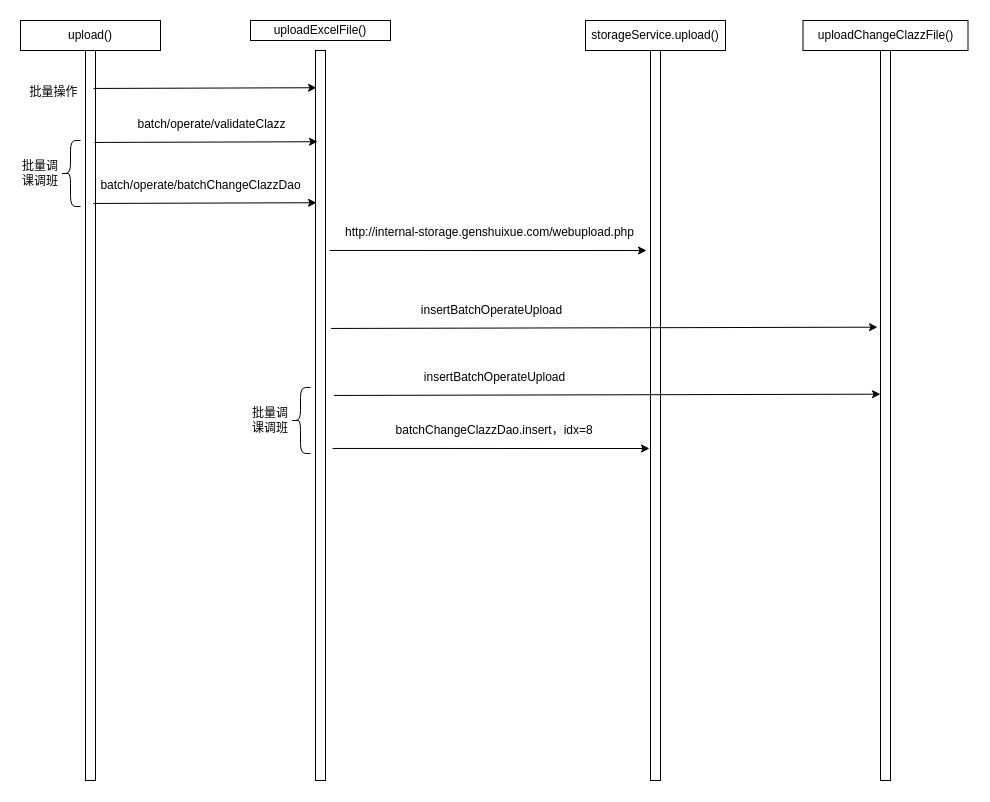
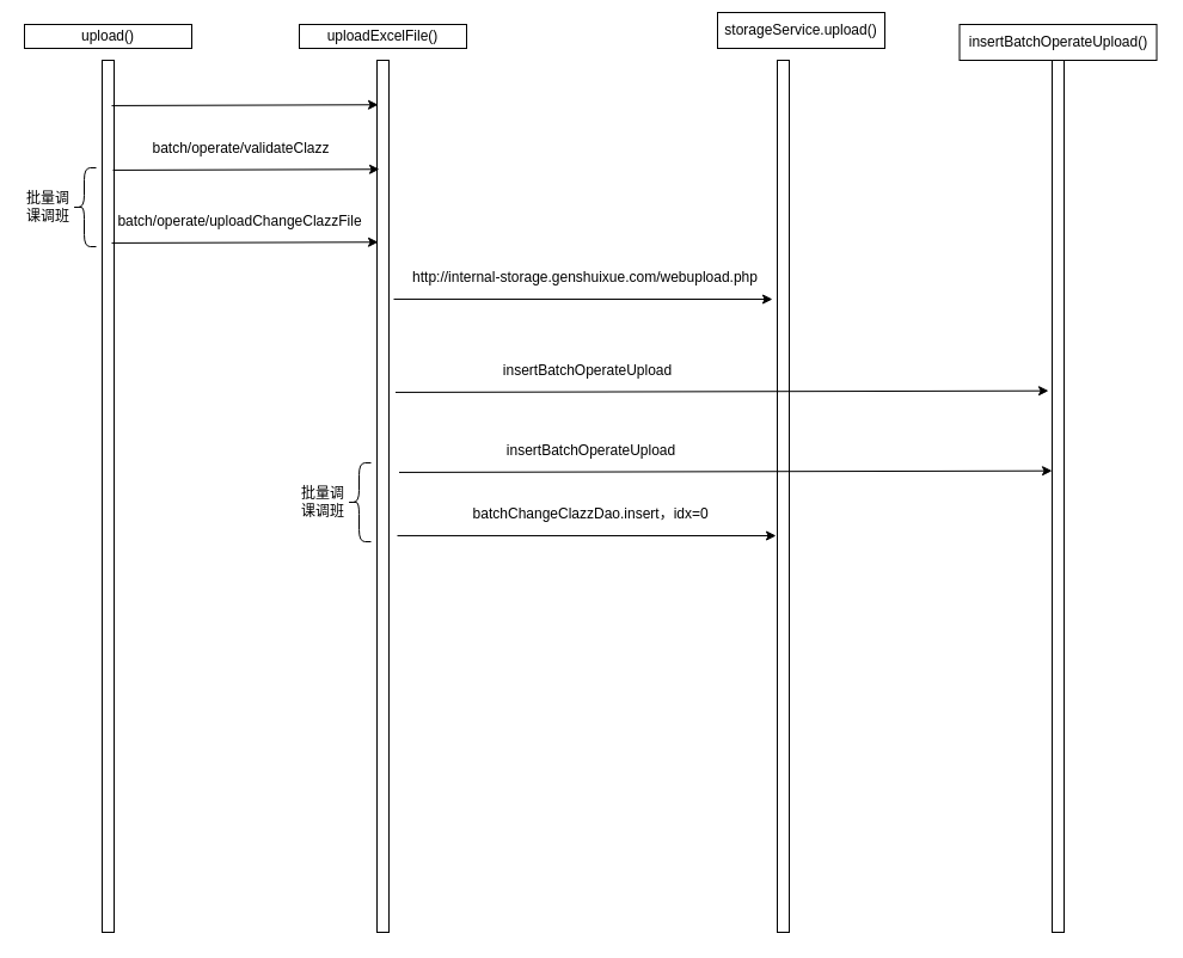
- <mxCell id="2" value="upload()" style="rounded=0;whiteSpace=wrap;html=1;" vertex="1" parent="1"><mxGeometry x="20" y="20" width="140" height="30" as="geometry" /></mxCell>
+ <mxCell id="2" value="upload()" style="rounded=0;whiteSpace=wrap;html=1;" vertex="1" parent="1"><mxGeometry x="20" y="20" width="140" height="20" as="geometry" /></mxCell>
- <mxCell id="6" value="storageService.upload()" style="rounded=0;whiteSpace=wrap;html=1;" vertex="1" parent="1"><mxGeometry x="585" y="20" width="140" height="30" as="geometry" /></mxCell>
+ <mxCell id="6" value="storageService.upload()" style="rounded=0;whiteSpace=wrap;html=1;" vertex="1" parent="1"><mxGeometry x="600" y="10" width="140" height="30" as="geometry" /></mxCell>
- <mxCell id="8" value="uploadChangeClazzFile()" style="rounded=0;whiteSpace=wrap;html=1;" vertex="1" parent="1"><mxGeometry x="802.5" y="20" width="165" height="30" as="geometry" /></mxCell>
+ <mxCell id="8" value="insertBatchOperateUpload()" style="rounded=0;whiteSpace=wrap;html=1;" vertex="1" parent="1"><mxGeometry x="802.5" y="20" width="165" height="30" as="geometry" /></mxCell>
- <mxCell id="19" value="批量操作" style="text;html=1;strokeColor=none;fillColor=none;align=center;verticalAlign=middle;whiteSpace=wrap;rounded=0;" vertex="1" parent="1"><mxGeometry x="27" y="80" width="53" height="23" as="geometry" /></mxCell>
- <mxCell id="12" value="batch/operate/validateClazz" style="text;html=1;align=center;verticalAlign=middle;resizable=0;points=[];autosize=1;" vertex="1" parent="1"><mxGeometry x="131" y="114" width="160" height="20" as="geometry" /></mxCell>
+ <mxCell id="12" value="batch/operate/validateClazz" style="text;html=1;align=center;verticalAlign=middle;resizable=0;points=[];autosize=1;" vertex="1" parent="1"><mxGeometry x="121" y="114" width="160" height="20" as="geometry" /></mxCell>
- <mxCell id="14" value="batch/operate/batchChangeClazzDao" style="text;html=1;align=center;verticalAlign=middle;resizable=0;points=[];autosize=1;" vertex="1" parent="1"><mxGeometry x="90" y="175" width="220" height="20" as="geometry" /></mxCell>
+ <mxCell id="14" value="batch/operate/uploadChangeClazzFile" style="text;html=1;align=center;verticalAlign=middle;resizable=0;points=[];autosize=1;" vertex="1" parent="1"><mxGeometry x="90" y="175" width="220" height="20" as="geometry" /></mxCell>
- <mxCell id="25" value="&amp;nbsp;batchChangeClazzDao.insert，idx=8" style="text;html=1;align=center;verticalAlign=middle;resizable=0;points=[];autosize=1;" vertex="1" parent="1"><mxGeometry x="382" y="420" width="220" height="20" as="geometry" /></mxCell>
+ <mxCell id="25" value="&amp;nbsp;batchChangeClazzDao.insert，idx=0" style="text;html=1;align=center;verticalAlign=middle;resizable=0;points=[];autosize=1;" vertex="1" parent="1"><mxGeometry x="382" y="420" width="220" height="20" as="geometry" /></mxCell>
